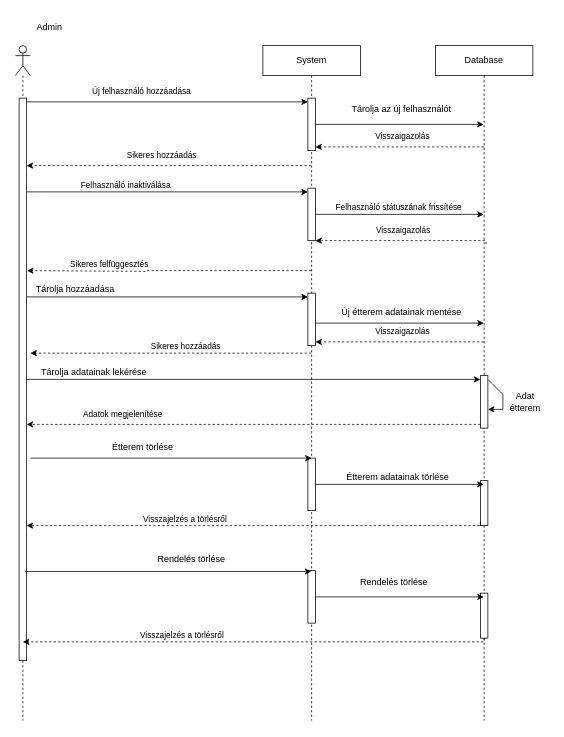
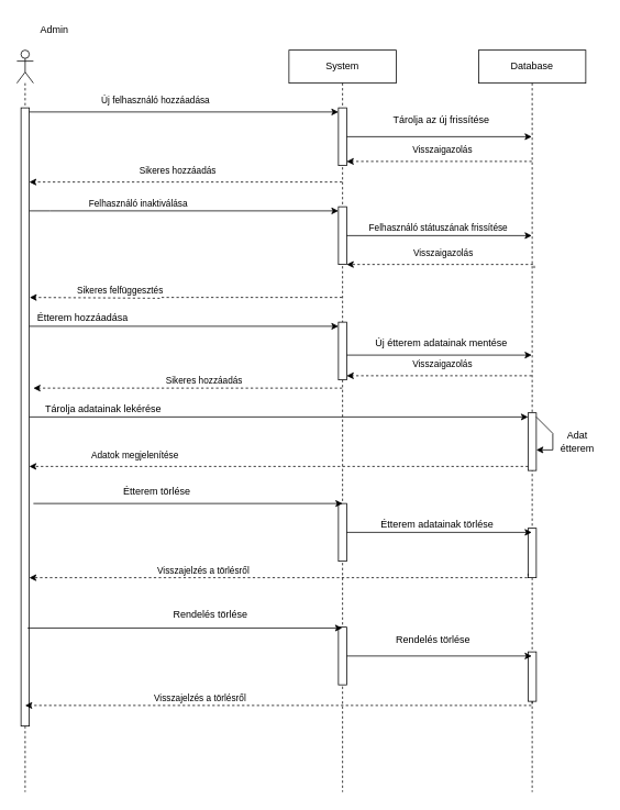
- <mxCell id="25" value="Tárolja az új felhasználót" style="text;html=1;align=center;verticalAlign=middle;whiteSpace=wrap;rounded=0;" vertex="1" parent="1"><mxGeometry x="460" y="130" width="150" height="30" as="geometry" /></mxCell>
+ <mxCell id="25" value="Tárolja az új frissítése" style="text;html=1;align=center;verticalAlign=middle;whiteSpace=wrap;rounded=0;" vertex="1" parent="1"><mxGeometry x="460" y="130" width="150" height="30" as="geometry" /></mxCell>
- <mxCell id="33" value="Tárolja hozzáadása" style="text;html=1;align=center;verticalAlign=middle;whiteSpace=wrap;rounded=0;" vertex="1" parent="1"><mxGeometry x="30" y="370" width="140" height="30" as="geometry" /></mxCell>
+ <mxCell id="33" value="Étterem hozzáadása" style="text;html=1;align=center;verticalAlign=middle;whiteSpace=wrap;rounded=0;" vertex="1" parent="1"><mxGeometry x="30" y="370" width="140" height="30" as="geometry" /></mxCell>
